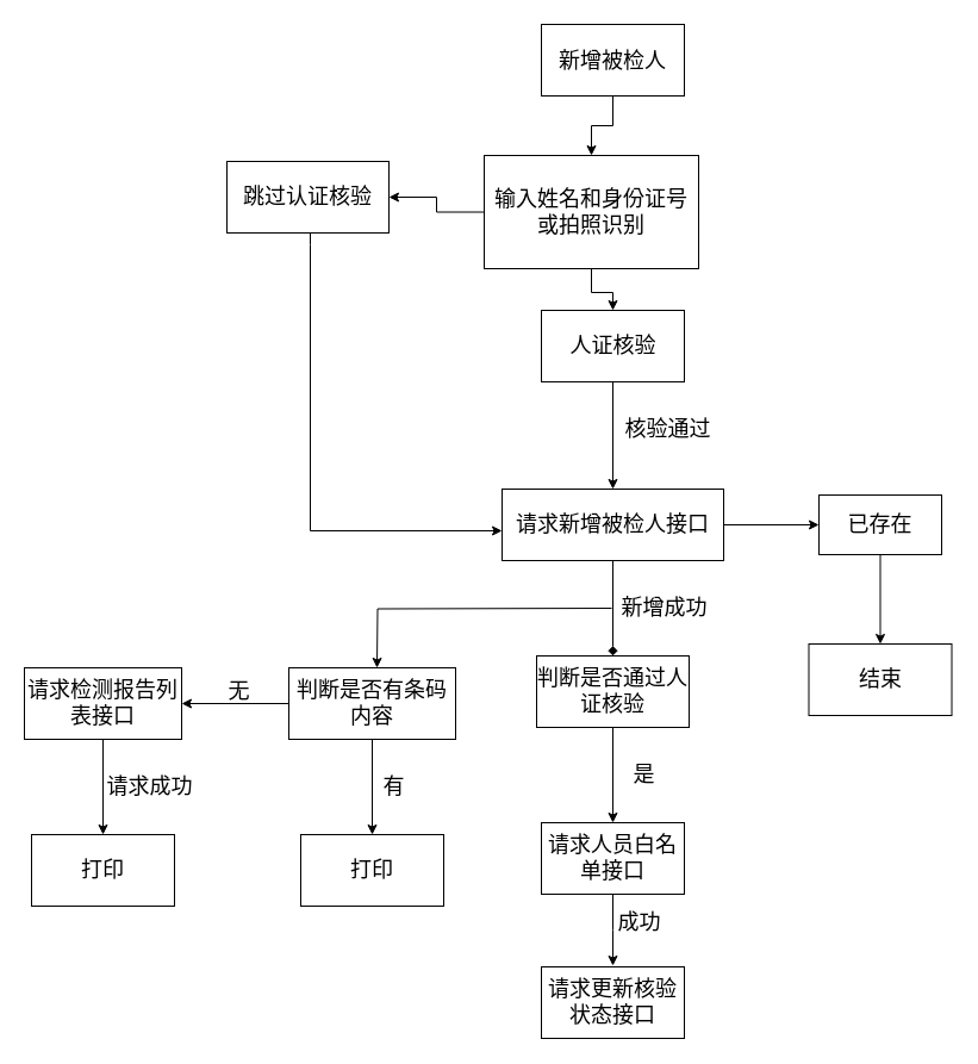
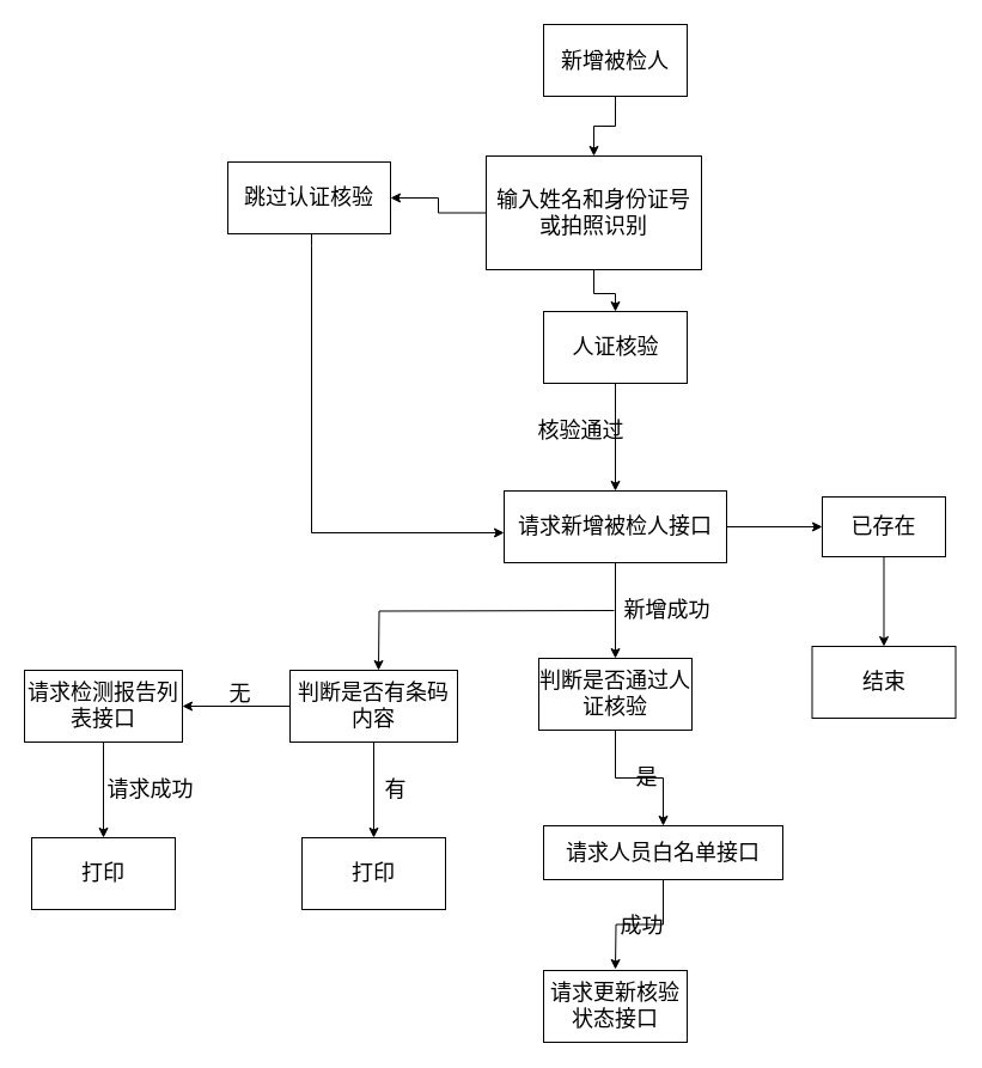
- <mxCell id="14" value="核验通过" style="text;html=1;align=center;verticalAlign=middle;resizable=0;points=[];autosize=1;strokeColor=none;fillColor=none;fontSize=18;" parent="1" vertex="1"><mxGeometry x="510" y="340" width="100" height="40" as="geometry" /></mxCell>
+ <mxCell id="14" value="核验通过" style="text;html=1;align=center;verticalAlign=middle;resizable=0;points=[];autosize=1;strokeColor=none;fillColor=none;fontSize=18;" parent="1" vertex="1"><mxGeometry x="435" y="340" width="100" height="40" as="geometry" /></mxCell>
- <mxCell id="12" value="" style="edgeStyle=orthogonalEdgeStyle;rounded=0;orthogonalLoop=1;jettySize=auto;html=1;fontSize=18;endArrow=diamond;" parent="1" source="13" target="19" edge="1"><mxGeometry relative="1" as="geometry" /></mxCell>
+ <mxCell id="12" value="" style="edgeStyle=orthogonalEdgeStyle;rounded=0;orthogonalLoop=1;jettySize=auto;html=1;fontSize=18;" parent="1" source="13" target="19" edge="1"><mxGeometry relative="1" as="geometry" /></mxCell>
- <mxCell id="23" value="请求人员白名单接口" style="whiteSpace=wrap;html=1;fontSize=18;rounded=0;" parent="1" vertex="1"><mxGeometry x="454" y="690" width="120" height="60" as="geometry" /></mxCell>
+ <mxCell id="23" value="请求人员白名单接口" style="whiteSpace=wrap;html=1;fontSize=18;rounded=0;" parent="1" vertex="1"><mxGeometry x="454" y="690" width="200" height="45" as="geometry" /></mxCell>
